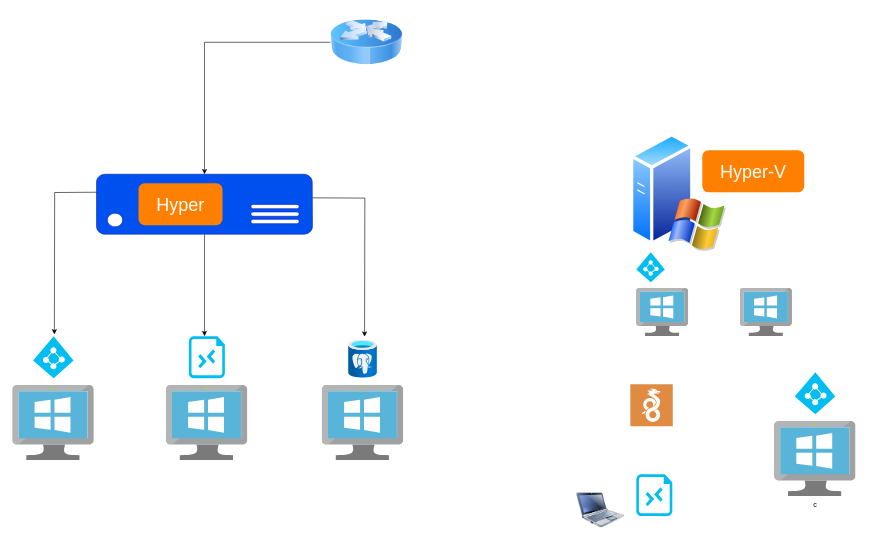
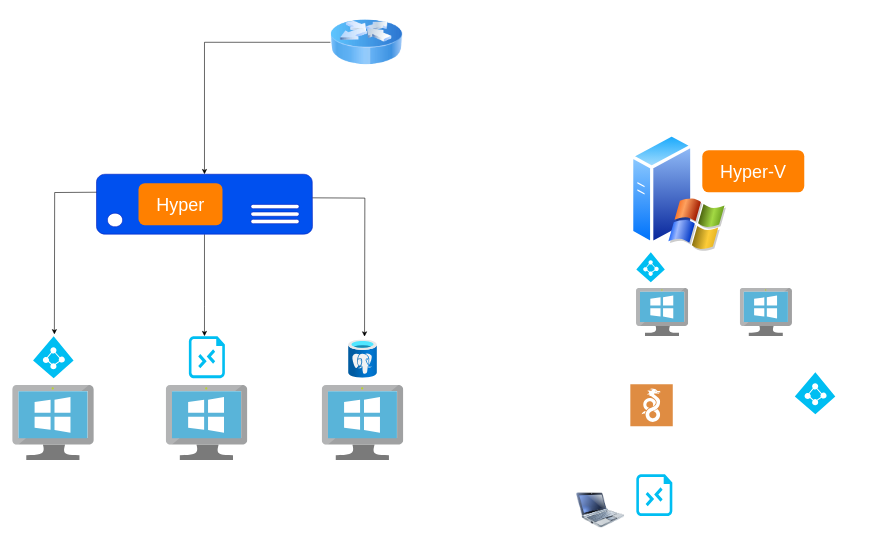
- <mxCell id="26" value="c" style="image;sketch=0;aspect=fixed;html=1;points=[];align=center;fontSize=12;image=img/lib/mscae/VirtualMachineWindows.svg;" vertex="1" parent="25"><mxGeometry y="82" width="135.96" height="125.08" as="geometry" /></mxCell>
